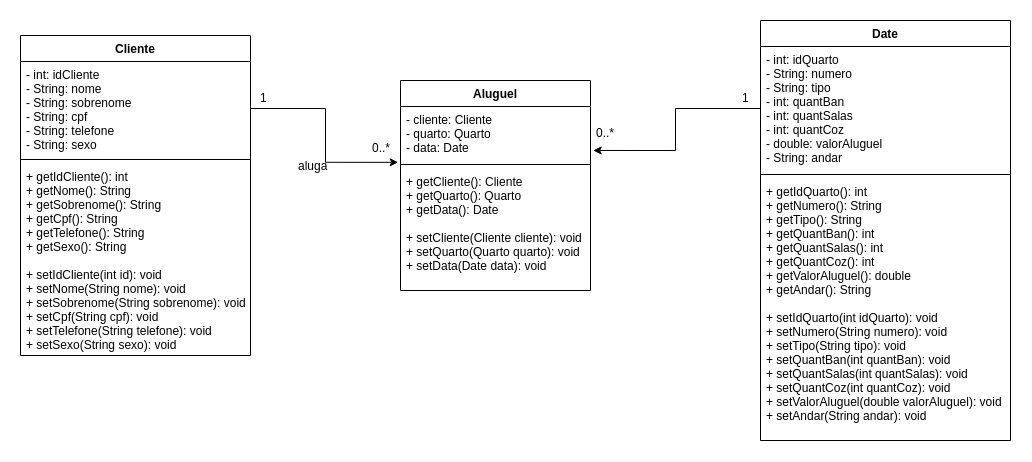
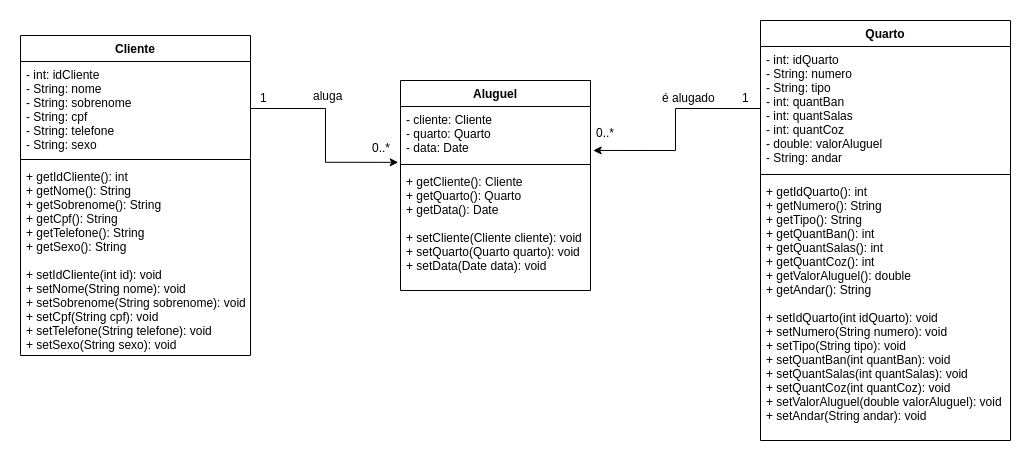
- <mxCell id="6" value="Date" style="swimlane;fontStyle=1;align=center;verticalAlign=top;childLayout=stackLayout;horizontal=1;startSize=26;horizontalStack=0;resizeParent=1;resizeParentMax=0;resizeLast=0;collapsible=1;marginBottom=0;" parent="1" vertex="1"><mxGeometry x="760" y="20" width="250" height="420" as="geometry" /></mxCell>
+ <mxCell id="6" value="Quarto" style="swimlane;fontStyle=1;align=center;verticalAlign=top;childLayout=stackLayout;horizontal=1;startSize=26;horizontalStack=0;resizeParent=1;resizeParentMax=0;resizeLast=0;collapsible=1;marginBottom=0;" parent="1" vertex="1"><mxGeometry x="760" y="20" width="250" height="420" as="geometry" /></mxCell>
+ <mxCell id="21" value="é alugado" style="text;html=1;resizable=0;points=[];autosize=1;align=left;verticalAlign=top;spacingTop=-4;" parent="1" vertex="1"><mxGeometry x="660" y="88" width="70" height="20" as="geometry" /></mxCell>
- <mxCell id="20" value="aluga" style="text;html=1;resizable=0;points=[];autosize=1;align=left;verticalAlign=top;spacingTop=-4;" parent="1" vertex="1"><mxGeometry x="296" y="156" width="40" height="20" as="geometry" /></mxCell>
+ <mxCell id="20" value="aluga" style="text;html=1;resizable=0;points=[];autosize=1;align=left;verticalAlign=top;spacingTop=-4;" parent="1" vertex="1"><mxGeometry x="311" y="86" width="40" height="20" as="geometry" /></mxCell>
